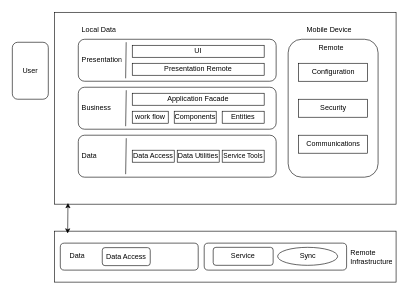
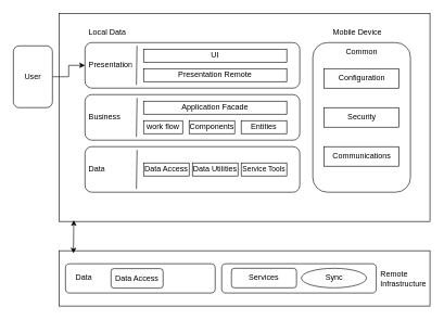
- <mxCell id="28" value="Remote" style="text;strokeColor=none;fillColor=none;align=left;verticalAlign=middle;spacingLeft=4;spacingRight=4;overflow=hidden;points=[[0,0.5],[1,0.5]];portConstraint=eastwest;rotatable=0;whiteSpace=wrap;html=1;" vertex="1" parent="1"><mxGeometry x="525" y="65" width="80" height="30" as="geometry" /></mxCell>
+ <mxCell id="28" value="Common" style="text;strokeColor=none;fillColor=none;align=left;verticalAlign=middle;spacingLeft=4;spacingRight=4;overflow=hidden;points=[[0,0.5],[1,0.5]];portConstraint=eastwest;rotatable=0;whiteSpace=wrap;html=1;" vertex="1" parent="1"><mxGeometry x="525" y="65" width="80" height="30" as="geometry" /></mxCell>
+ <mxCell id="38" value="" style="edgeStyle=orthogonalEdgeStyle;rounded=0;orthogonalLoop=1;jettySize=auto;html=1;" edge="1" parent="1" source="39" target="7"><mxGeometry relative="1" as="geometry" /></mxCell>
- <mxCell id="34" value="Service" style="rounded=1;whiteSpace=wrap;html=1;" vertex="1" parent="1"><mxGeometry x="355" y="412" width="100" height="30" as="geometry" /></mxCell>
+ <mxCell id="34" value="Services" style="rounded=1;whiteSpace=wrap;html=1;" vertex="1" parent="1"><mxGeometry x="355" y="412" width="100" height="30" as="geometry" /></mxCell>
